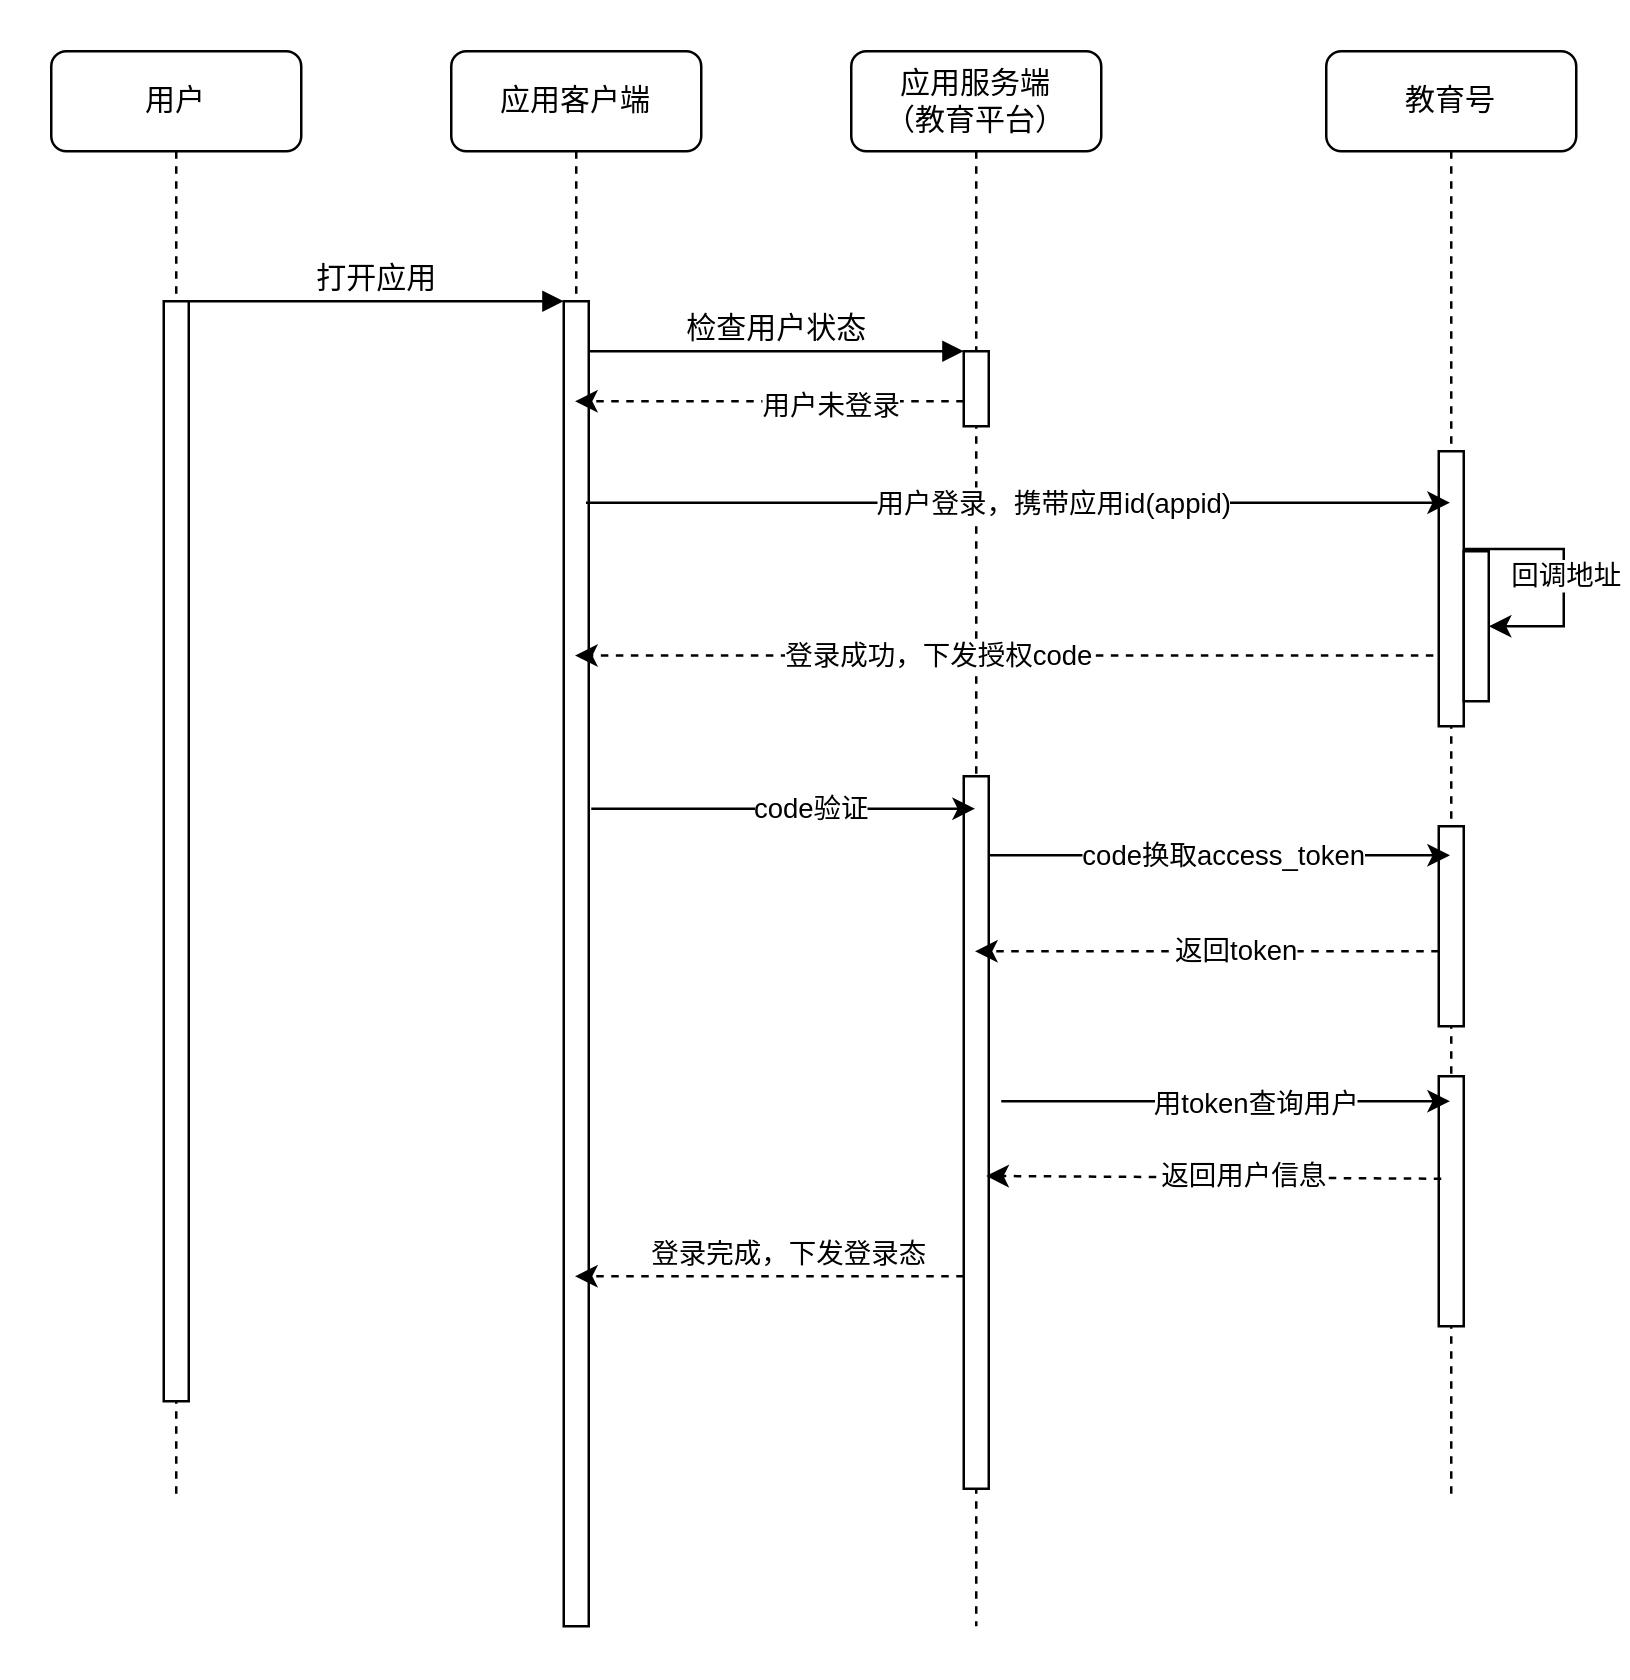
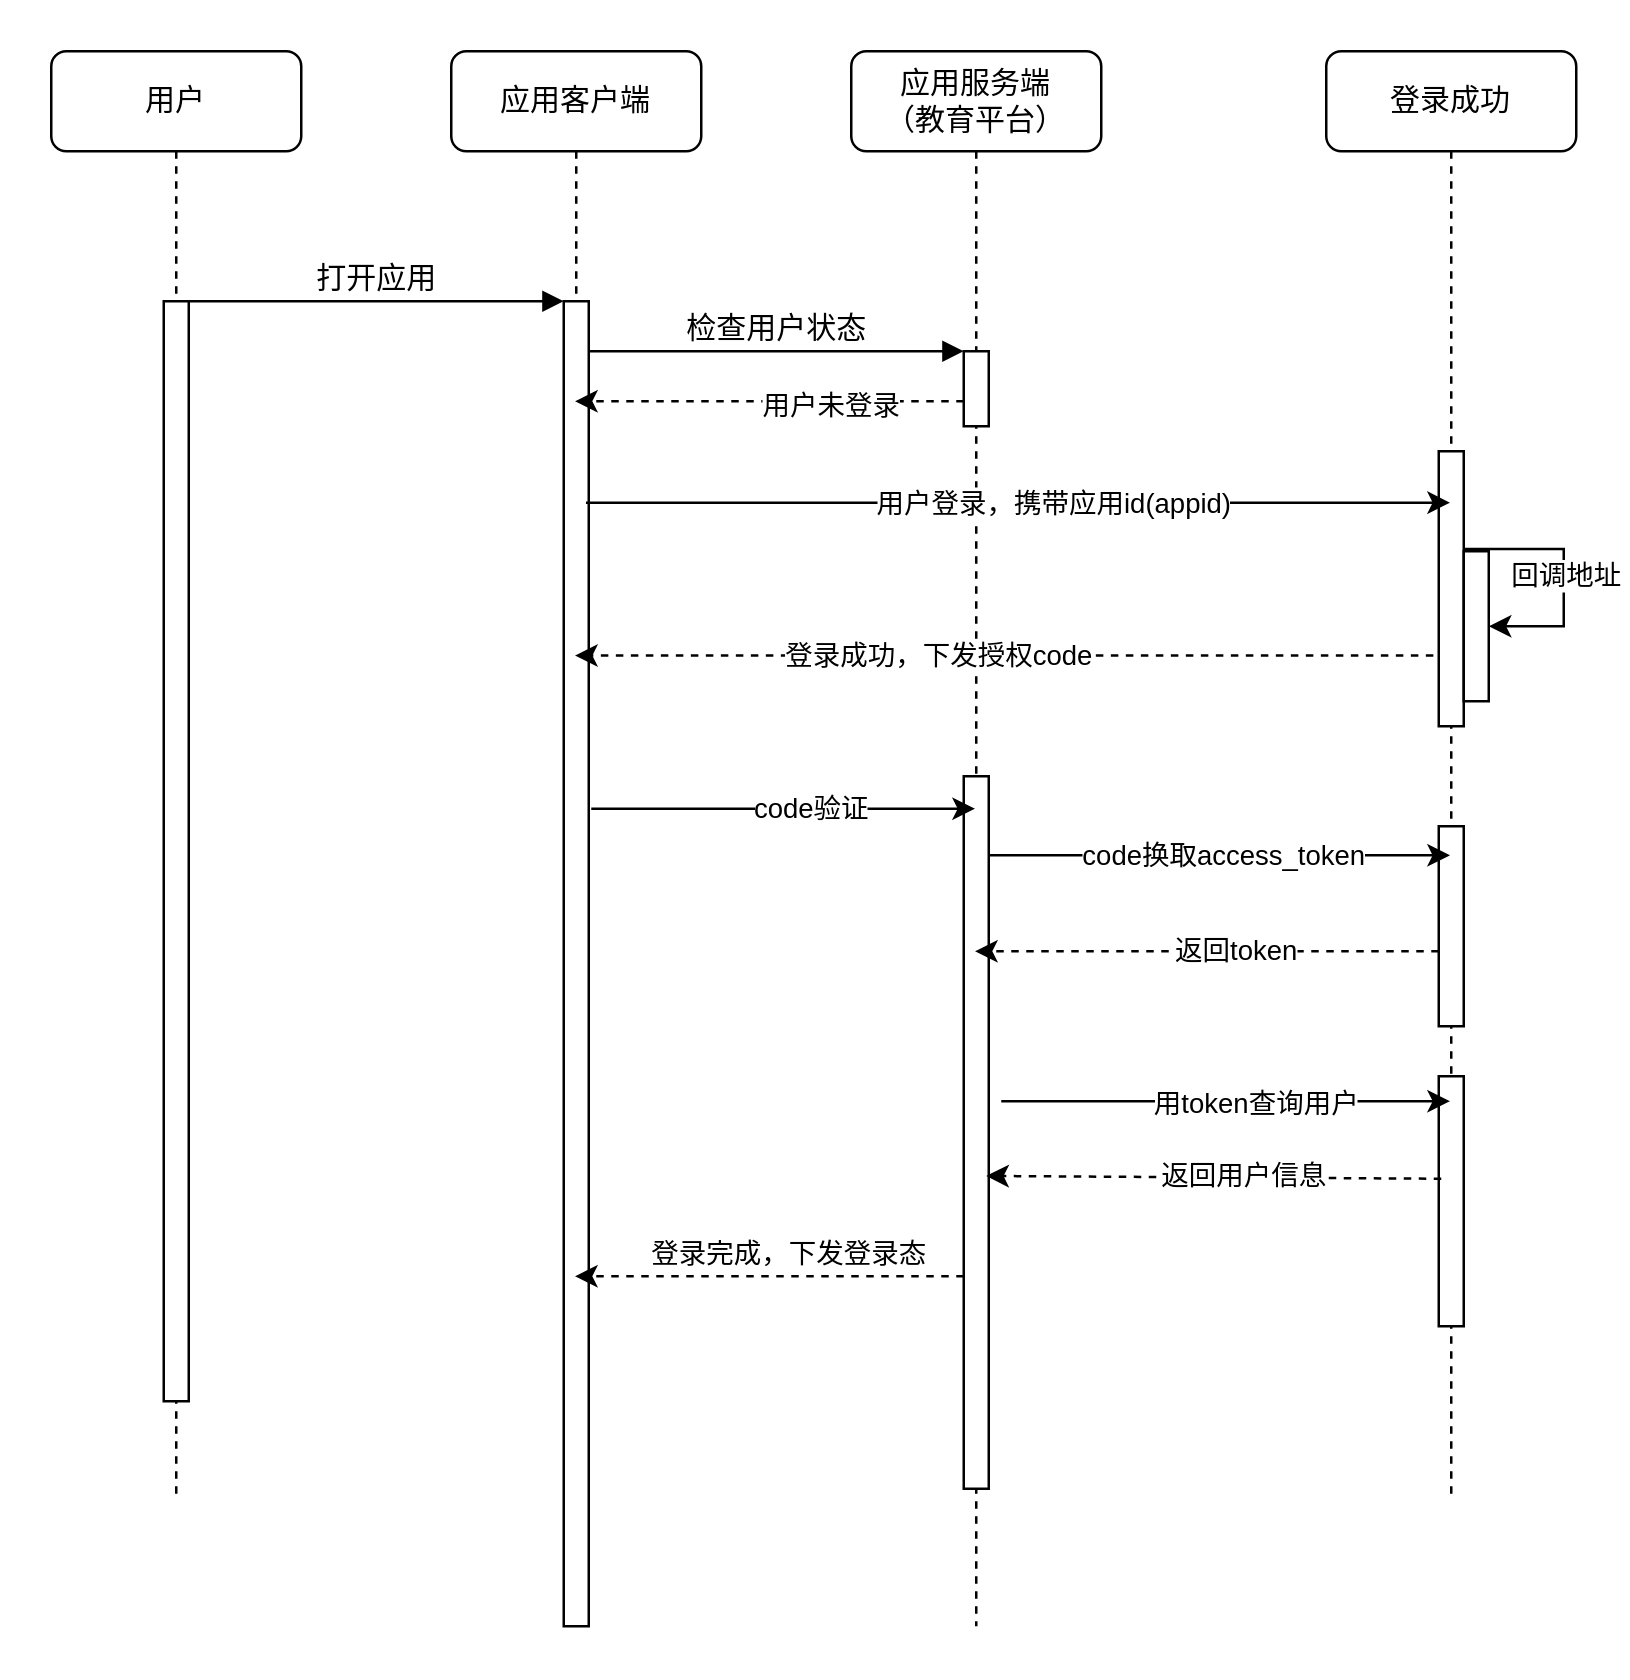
- <mxCell id="13" value="教育号" style="shape=umlLifeline;perimeter=lifelinePerimeter;whiteSpace=wrap;html=1;container=1;collapsible=0;recursiveResize=0;outlineConnect=0;rounded=1;shadow=0;comic=0;labelBackgroundColor=none;strokeWidth=1;fontFamily=Verdana;fontSize=12;align=center;" vertex="1" parent="1"><mxGeometry x="530" y="20" width="100" height="580" as="geometry" /></mxCell>
+ <mxCell id="13" value="登录成功" style="shape=umlLifeline;perimeter=lifelinePerimeter;whiteSpace=wrap;html=1;container=1;collapsible=0;recursiveResize=0;outlineConnect=0;rounded=1;shadow=0;comic=0;labelBackgroundColor=none;strokeWidth=1;fontFamily=Verdana;fontSize=12;align=center;" vertex="1" parent="1"><mxGeometry x="530" y="20" width="100" height="580" as="geometry" /></mxCell>
